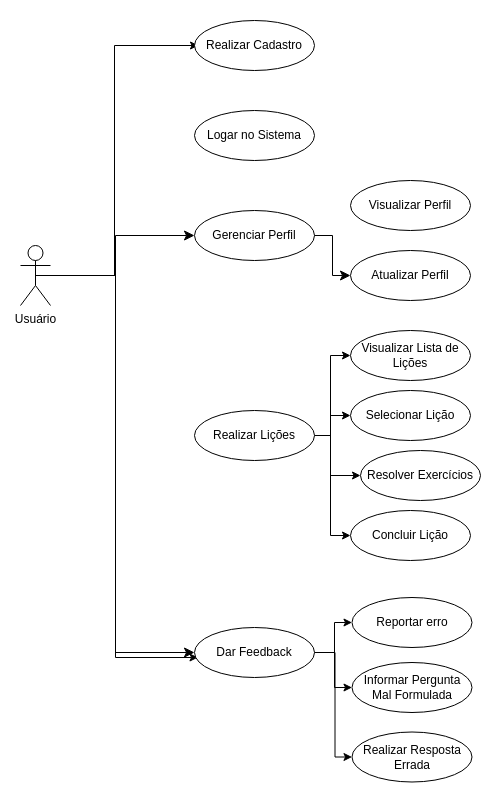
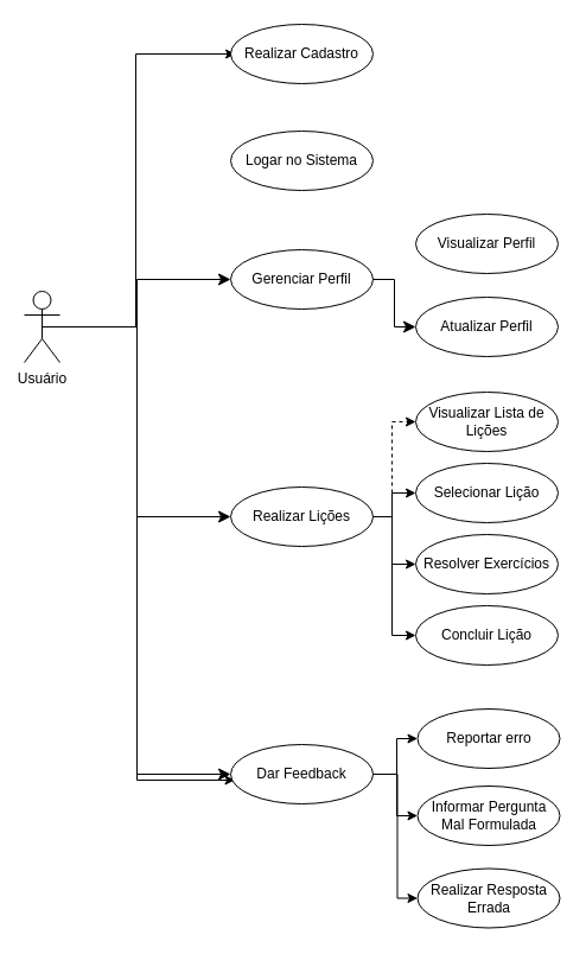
- <mxCell id="7" style="edgeStyle=orthogonalEdgeStyle;rounded=0;orthogonalLoop=1;jettySize=auto;html=1;exitX=1;exitY=0.5;exitDx=0;exitDy=0;entryX=0;entryY=0.5;entryDx=0;entryDy=0;" edge="1" parent="1" source="11" target="26"><mxGeometry relative="1" as="geometry"><Array as="points"><mxPoint x="330" y="435" /><mxPoint x="330" y="355" /></Array></mxGeometry></mxCell>
+ <mxCell id="7" style="edgeStyle=orthogonalEdgeStyle;rounded=0;orthogonalLoop=1;jettySize=auto;html=1;exitX=1;exitY=0.5;exitDx=0;exitDy=0;entryX=0;entryY=0.5;entryDx=0;entryDy=0;dashed=1;" edge="1" parent="1" source="11" target="26"><mxGeometry relative="1" as="geometry"><Array as="points"><mxPoint x="330" y="435" /><mxPoint x="330" y="355" /></Array></mxGeometry></mxCell>
+ <mxCell id="15" value="" style="edgeStyle=elbowEdgeStyle;elbow=horizontal;endArrow=classic;html=1;curved=0;rounded=0;endSize=8;startSize=8;exitX=0.5;exitY=0.5;exitDx=0;exitDy=0;exitPerimeter=0;" edge="1" parent="1" source="4" target="11"><mxGeometry width="50" height="50" relative="1" as="geometry"><mxPoint x="210" y="400" as="sourcePoint" /><mxPoint x="260" y="350" as="targetPoint" /></mxGeometry></mxCell>
- <mxCell id="28" value="Resolver Exercícios" style="ellipse;whiteSpace=wrap;html=1;" vertex="1" parent="1"><mxGeometry x="360" y="450" width="120" height="50" as="geometry" /></mxCell>
+ <mxCell id="28" value="Resolver Exercícios" style="ellipse;whiteSpace=wrap;html=1;" vertex="1" parent="1"><mxGeometry x="350" y="450" width="120" height="50" as="geometry" /></mxCell>
